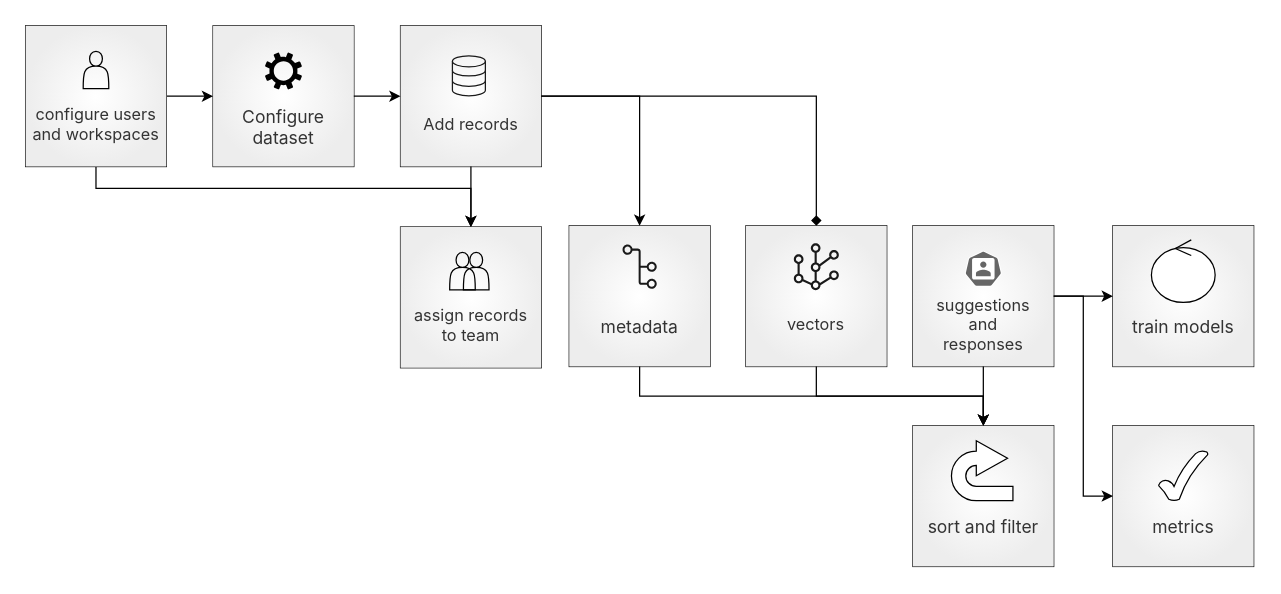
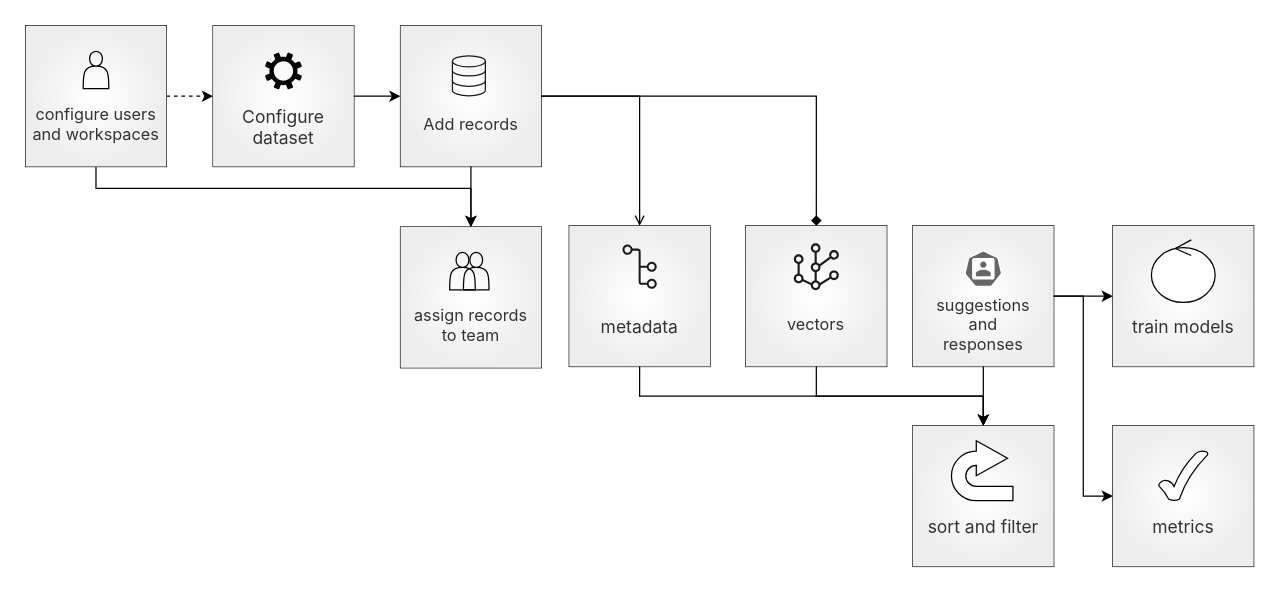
- <mxCell id="42" style="edgeStyle=orthogonalEdgeStyle;rounded=0;orthogonalLoop=1;jettySize=auto;html=1;exitX=1;exitY=0.5;exitDx=0;exitDy=0;entryX=0;entryY=0.5;entryDx=0;entryDy=0;" edge="1" parent="1" source="44" target="3"><mxGeometry relative="1" as="geometry" /></mxCell>
+ <mxCell id="42" style="edgeStyle=orthogonalEdgeStyle;rounded=0;orthogonalLoop=1;jettySize=auto;html=1;exitX=1;exitY=0.5;exitDx=0;exitDy=0;entryX=0;entryY=0.5;entryDx=0;entryDy=0;dashed=1;" edge="1" parent="1" source="44" target="3"><mxGeometry relative="1" as="geometry" /></mxCell>
- <mxCell id="26" style="edgeStyle=orthogonalEdgeStyle;rounded=0;orthogonalLoop=1;jettySize=auto;html=1;exitX=1;exitY=0.5;exitDx=0;exitDy=0;" parent="1" source="21" target="12" edge="1"><mxGeometry relative="1" as="geometry" /></mxCell>
+ <mxCell id="26" style="edgeStyle=orthogonalEdgeStyle;rounded=0;orthogonalLoop=1;jettySize=auto;html=1;exitX=1;exitY=0.5;exitDx=0;exitDy=0;endArrow=open;" parent="1" source="21" target="12" edge="1"><mxGeometry relative="1" as="geometry" /></mxCell>
